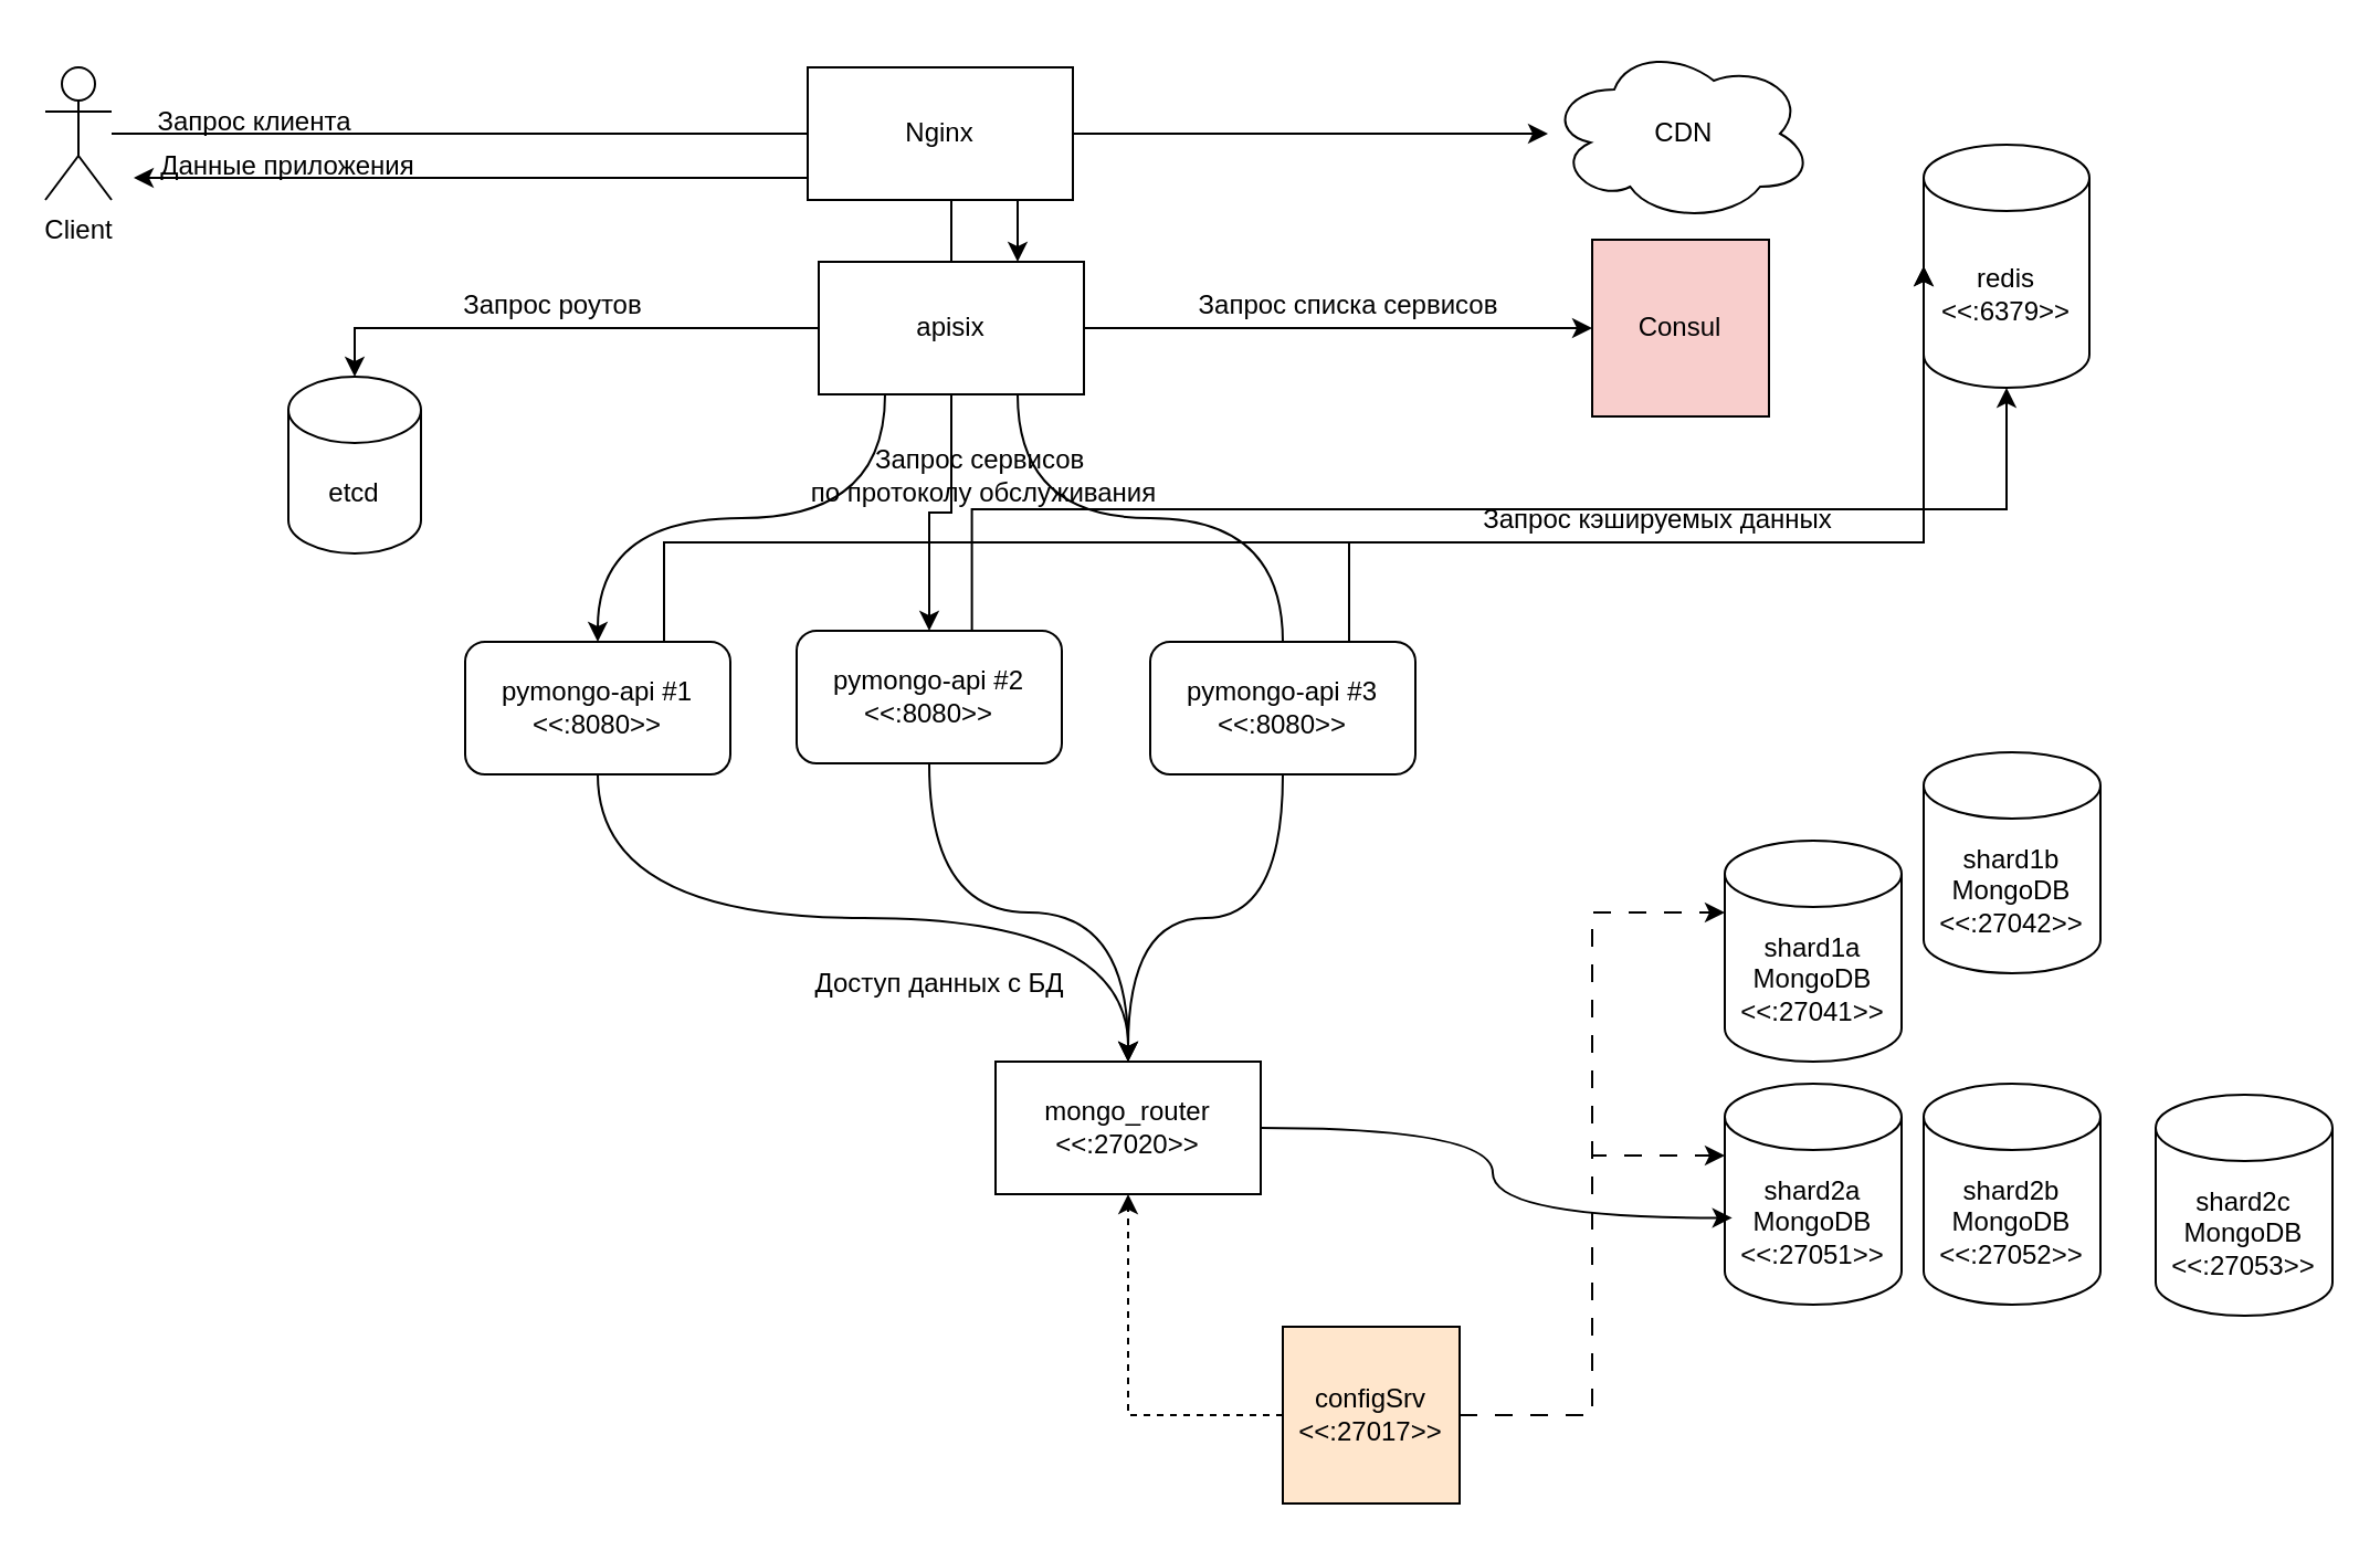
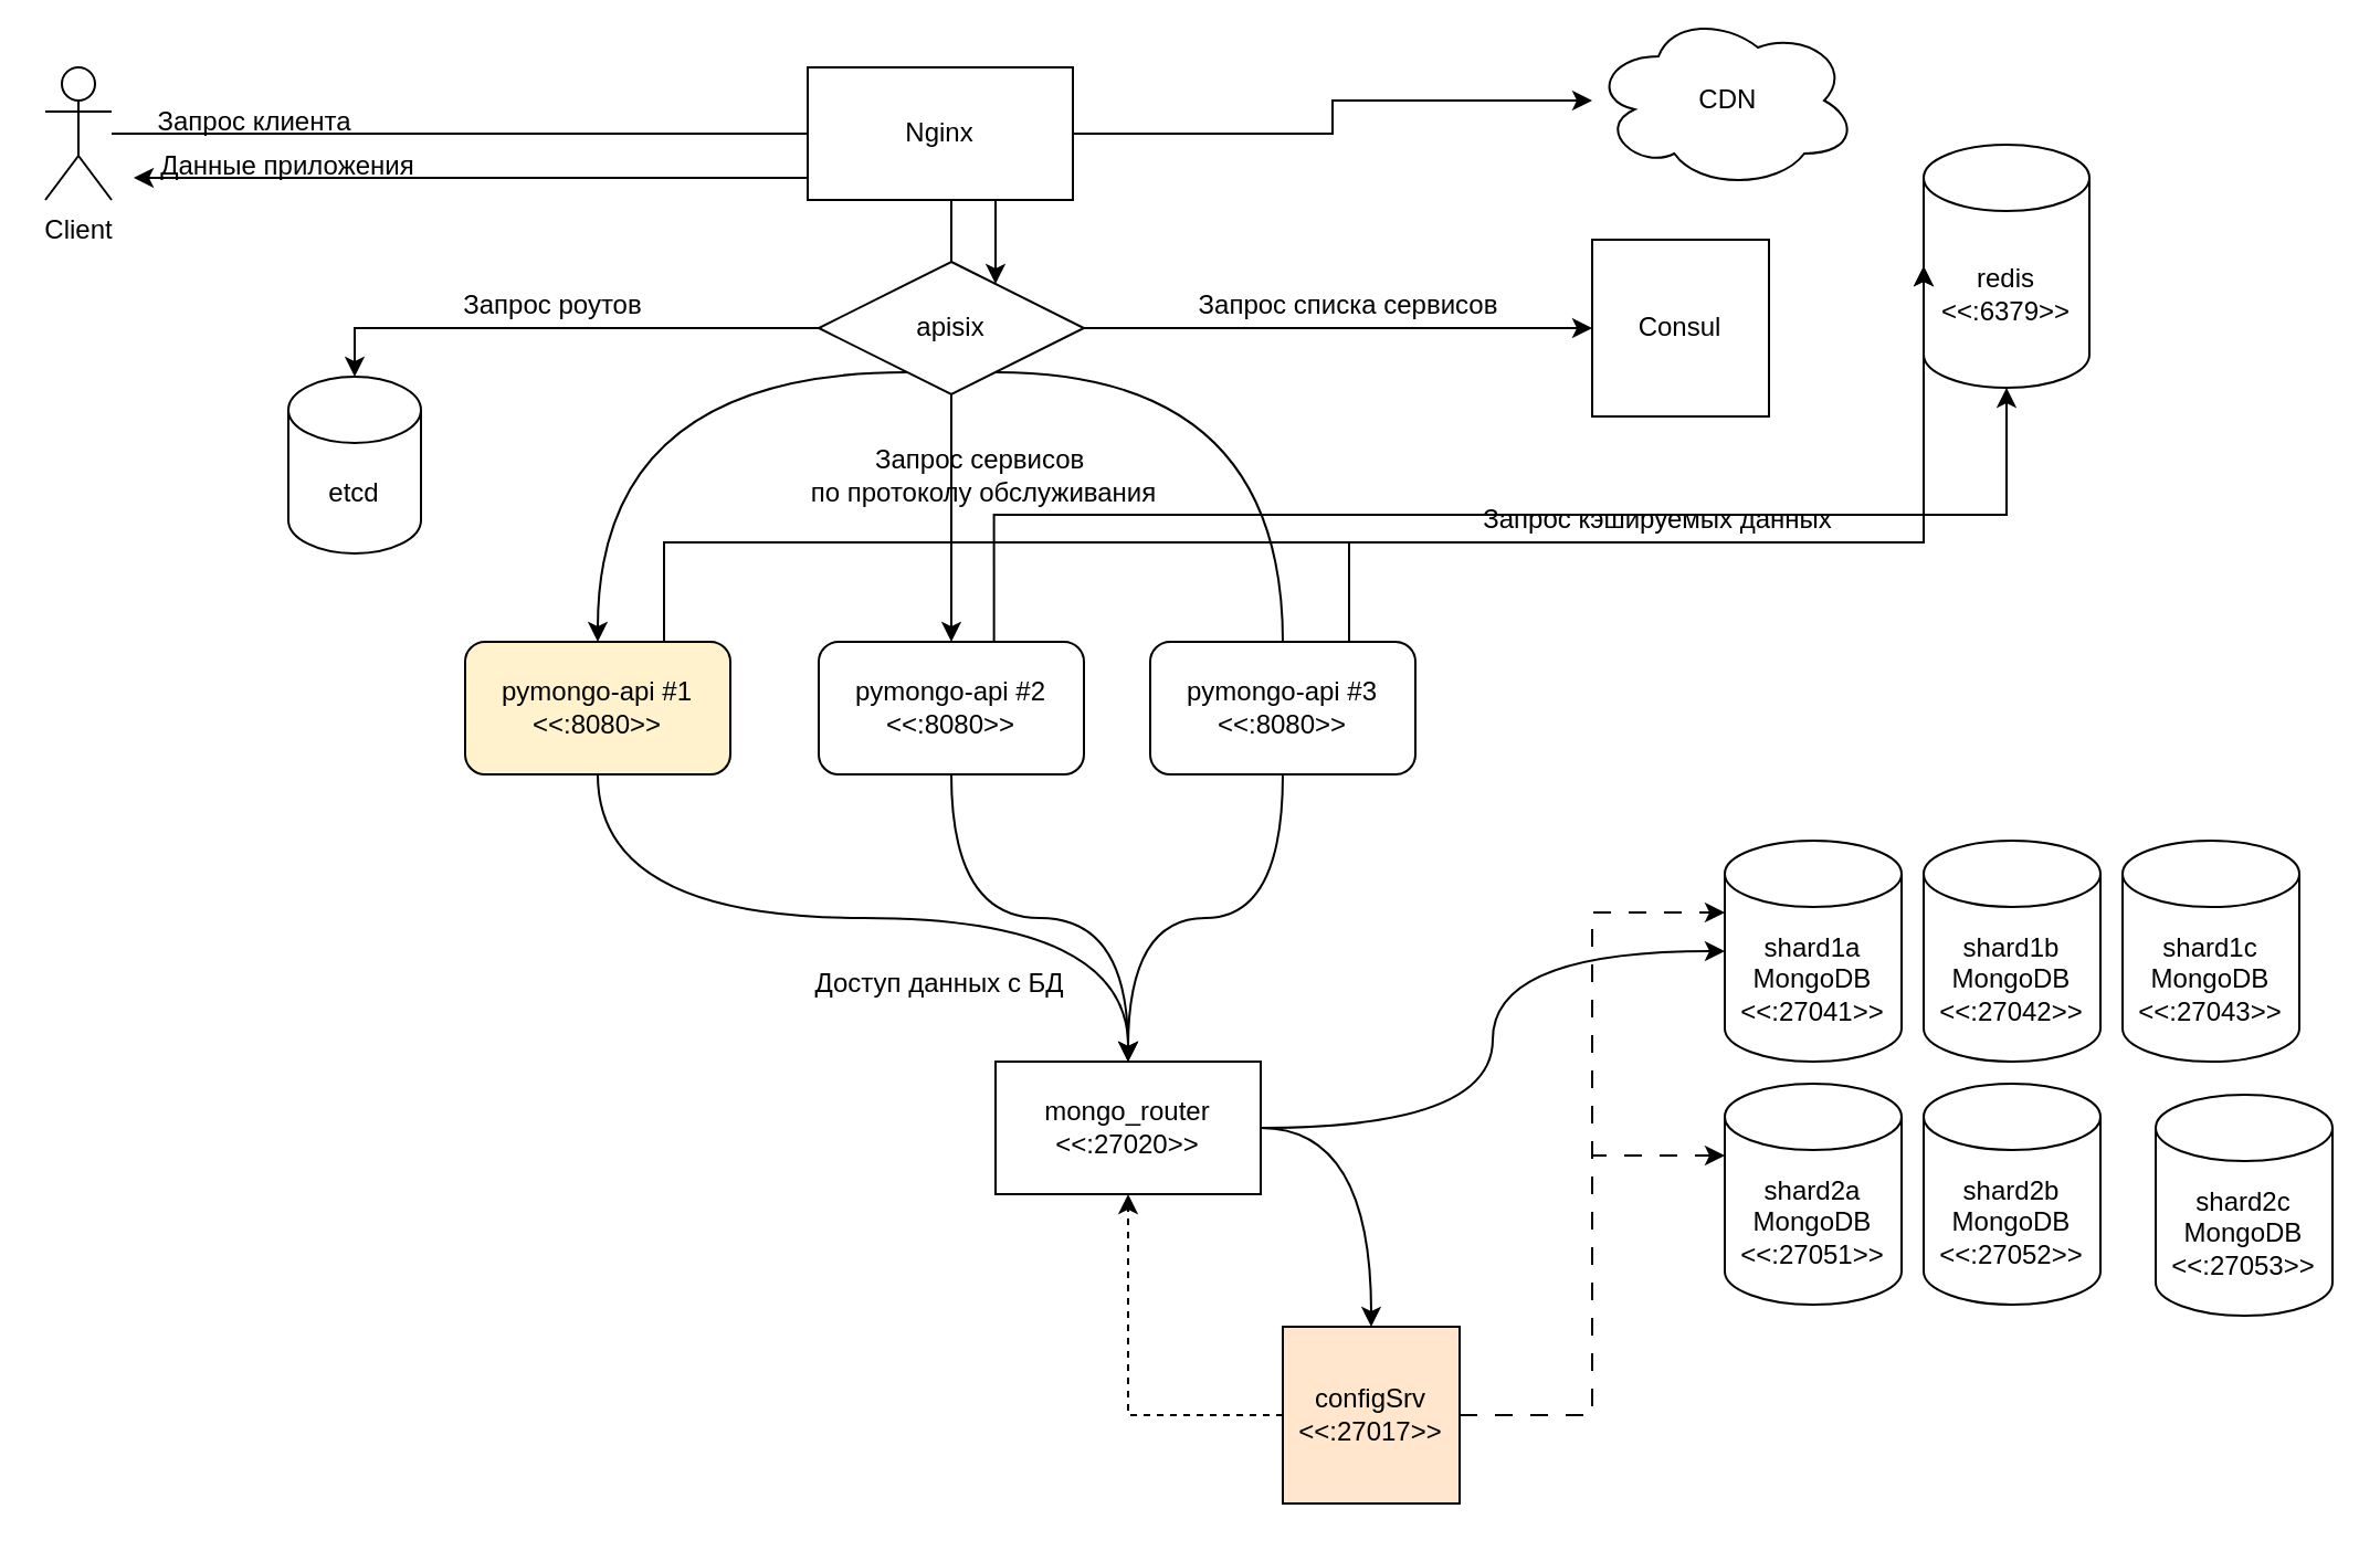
- <mxCell id="43" value="&amp;nbsp;CDN" style="ellipse;shape=cloud;whiteSpace=wrap;html=1;" vertex="1" parent="1"><mxGeometry x="700" y="20" width="120" height="80" as="geometry" /></mxCell>
+ <mxCell id="43" value="&amp;nbsp;CDN" style="ellipse;shape=cloud;whiteSpace=wrap;html=1;" vertex="1" parent="1"><mxGeometry x="720" y="5" width="120" height="80" as="geometry" /></mxCell>
- <mxCell id="35" value="apisix" style="rounded=0;whiteSpace=wrap;html=1;" parent="1" vertex="1"><mxGeometry x="370" y="118" width="120" height="60" as="geometry" /></mxCell>
+ <mxCell id="35" value="apisix" style="rhombus;whiteSpace=wrap;html=1;" parent="1" vertex="1"><mxGeometry x="370" y="118" width="120" height="60" as="geometry" /></mxCell>
- <mxCell id="28" value="Consul" style="whiteSpace=wrap;html=1;aspect=fixed;fillColor=#f8cecc;" parent="1" vertex="1"><mxGeometry x="720" y="108" width="80" height="80" as="geometry" /></mxCell>
+ <mxCell id="28" value="Consul" style="whiteSpace=wrap;html=1;aspect=fixed;" parent="1" vertex="1"><mxGeometry x="720" y="108" width="80" height="80" as="geometry" /></mxCell>
- <mxCell id="20" value="pymongo-api #2&lt;div&gt;&amp;lt;&amp;lt;:8080&amp;gt;&amp;gt;&lt;/div&gt;" style="rounded=1;whiteSpace=wrap;html=1;" parent="1" vertex="1"><mxGeometry x="360" y="285" width="120" height="60" as="geometry" /></mxCell>
+ <mxCell id="20" value="pymongo-api #2&lt;div&gt;&amp;lt;&amp;lt;:8080&amp;gt;&amp;gt;&lt;/div&gt;" style="rounded=1;whiteSpace=wrap;html=1;" parent="1" vertex="1"><mxGeometry x="370" y="290" width="120" height="60" as="geometry" /></mxCell>
- <mxCell id="22" value="pymongo-api #1&lt;div&gt;&amp;lt;&amp;lt;:8080&amp;gt;&amp;gt;&lt;/div&gt;" style="rounded=1;whiteSpace=wrap;html=1;" parent="1" vertex="1"><mxGeometry x="210" y="290" width="120" height="60" as="geometry" /></mxCell>
+ <mxCell id="22" value="pymongo-api #1&lt;div&gt;&amp;lt;&amp;lt;:8080&amp;gt;&amp;gt;&lt;/div&gt;" style="rounded=1;whiteSpace=wrap;html=1;fillColor=#fff2cc;" parent="1" vertex="1"><mxGeometry x="210" y="290" width="120" height="60" as="geometry" /></mxCell>
- <mxCell id="14" value="&lt;div&gt;shard1b&lt;/div&gt;MongoDB&lt;div&gt;&amp;lt;&amp;lt;:27042&amp;gt;&amp;gt;&lt;/div&gt;" style="shape=cylinder3;whiteSpace=wrap;html=1;boundedLbl=1;backgroundOutline=1;size=15;strokeColor=#000000;" parent="1" vertex="1"><mxGeometry x="870" y="340" width="80" height="100" as="geometry" /></mxCell>
+ <mxCell id="14" value="&lt;div&gt;shard1b&lt;/div&gt;MongoDB&lt;div&gt;&amp;lt;&amp;lt;:27042&amp;gt;&amp;gt;&lt;/div&gt;" style="shape=cylinder3;whiteSpace=wrap;html=1;boundedLbl=1;backgroundOutline=1;size=15;strokeColor=#000000;" parent="1" vertex="1"><mxGeometry x="870" y="380" width="80" height="100" as="geometry" /></mxCell>
+ <mxCell id="15" value="&lt;div&gt;shard1c&lt;/div&gt;MongoDB&lt;div&gt;&amp;lt;&amp;lt;:27043&amp;gt;&amp;gt;&lt;/div&gt;" style="shape=cylinder3;whiteSpace=wrap;html=1;boundedLbl=1;backgroundOutline=1;size=15;strokeColor=#000000;" parent="1" vertex="1"><mxGeometry x="960" y="380" width="80" height="100" as="geometry" /></mxCell>
+ <mxCell id="6" style="edgeStyle=orthogonalEdgeStyle;rounded=0;orthogonalLoop=1;jettySize=auto;html=1;curved=1;strokeColor=#000000;" parent="1" source="7" target="8" edge="1"><mxGeometry relative="1" as="geometry" /></mxCell>
- <mxCell id="9" style="edgeStyle=orthogonalEdgeStyle;rounded=0;orthogonalLoop=1;jettySize=auto;html=1;exitX=1;exitY=0.5;exitDx=0;exitDy=0;entryX=0.042;entryY=0.607;entryDx=0;entryDy=0;entryPerimeter=0;curved=1;strokeColor=#000000;" parent="1" source="7" target="2" edge="1"><mxGeometry relative="1" as="geometry" /></mxCell>
+ <mxCell id="9" style="edgeStyle=orthogonalEdgeStyle;rounded=0;orthogonalLoop=1;jettySize=auto;html=1;exitX=1;exitY=0.5;exitDx=0;exitDy=0;curved=1;strokeColor=#000000;" parent="1" source="7" target="11" edge="1"><mxGeometry relative="1" as="geometry" /></mxCell>
